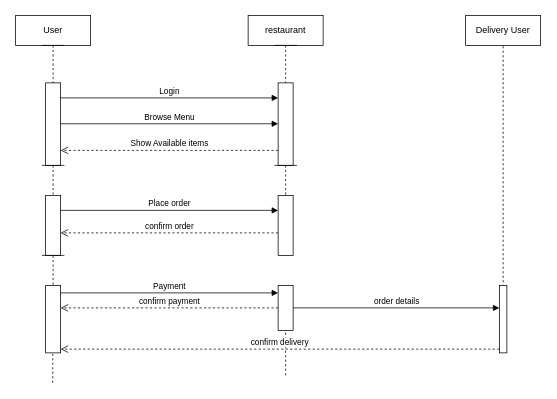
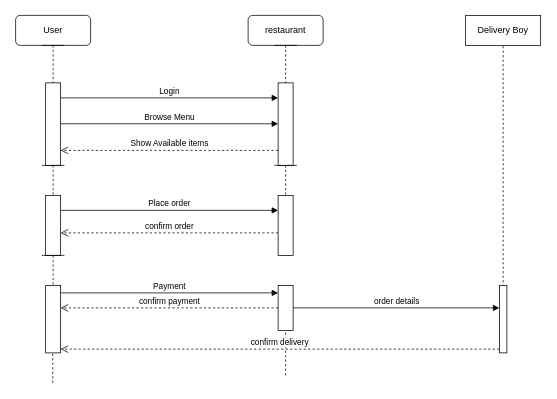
- <mxCell id="2" value="User" style="whiteSpace=wrap;html=1;align=center;" vertex="1" parent="1"><mxGeometry x="20" y="20" width="100" height="40" as="geometry" /></mxCell>
+ <mxCell id="2" value="User" style="whiteSpace=wrap;html=1;align=center;rounded=1;" vertex="1" parent="1"><mxGeometry x="20" y="20" width="100" height="40" as="geometry" /></mxCell>
- <mxCell id="3" value="restaurant" style="whiteSpace=wrap;html=1;align=center;" vertex="1" parent="1"><mxGeometry x="330" y="20" width="100" height="40" as="geometry" /></mxCell>
+ <mxCell id="3" value="restaurant" style="whiteSpace=wrap;html=1;align=center;rounded=1;" vertex="1" parent="1"><mxGeometry x="330" y="20" width="100" height="40" as="geometry" /></mxCell>
- <mxCell id="4" value="Delivery User" style="whiteSpace=wrap;html=1;align=center;" vertex="1" parent="1"><mxGeometry x="620" y="20" width="100" height="40" as="geometry" /></mxCell>
+ <mxCell id="4" value="Delivery Boy" style="whiteSpace=wrap;html=1;align=center;" vertex="1" parent="1"><mxGeometry x="620" y="20" width="100" height="40" as="geometry" /></mxCell>
